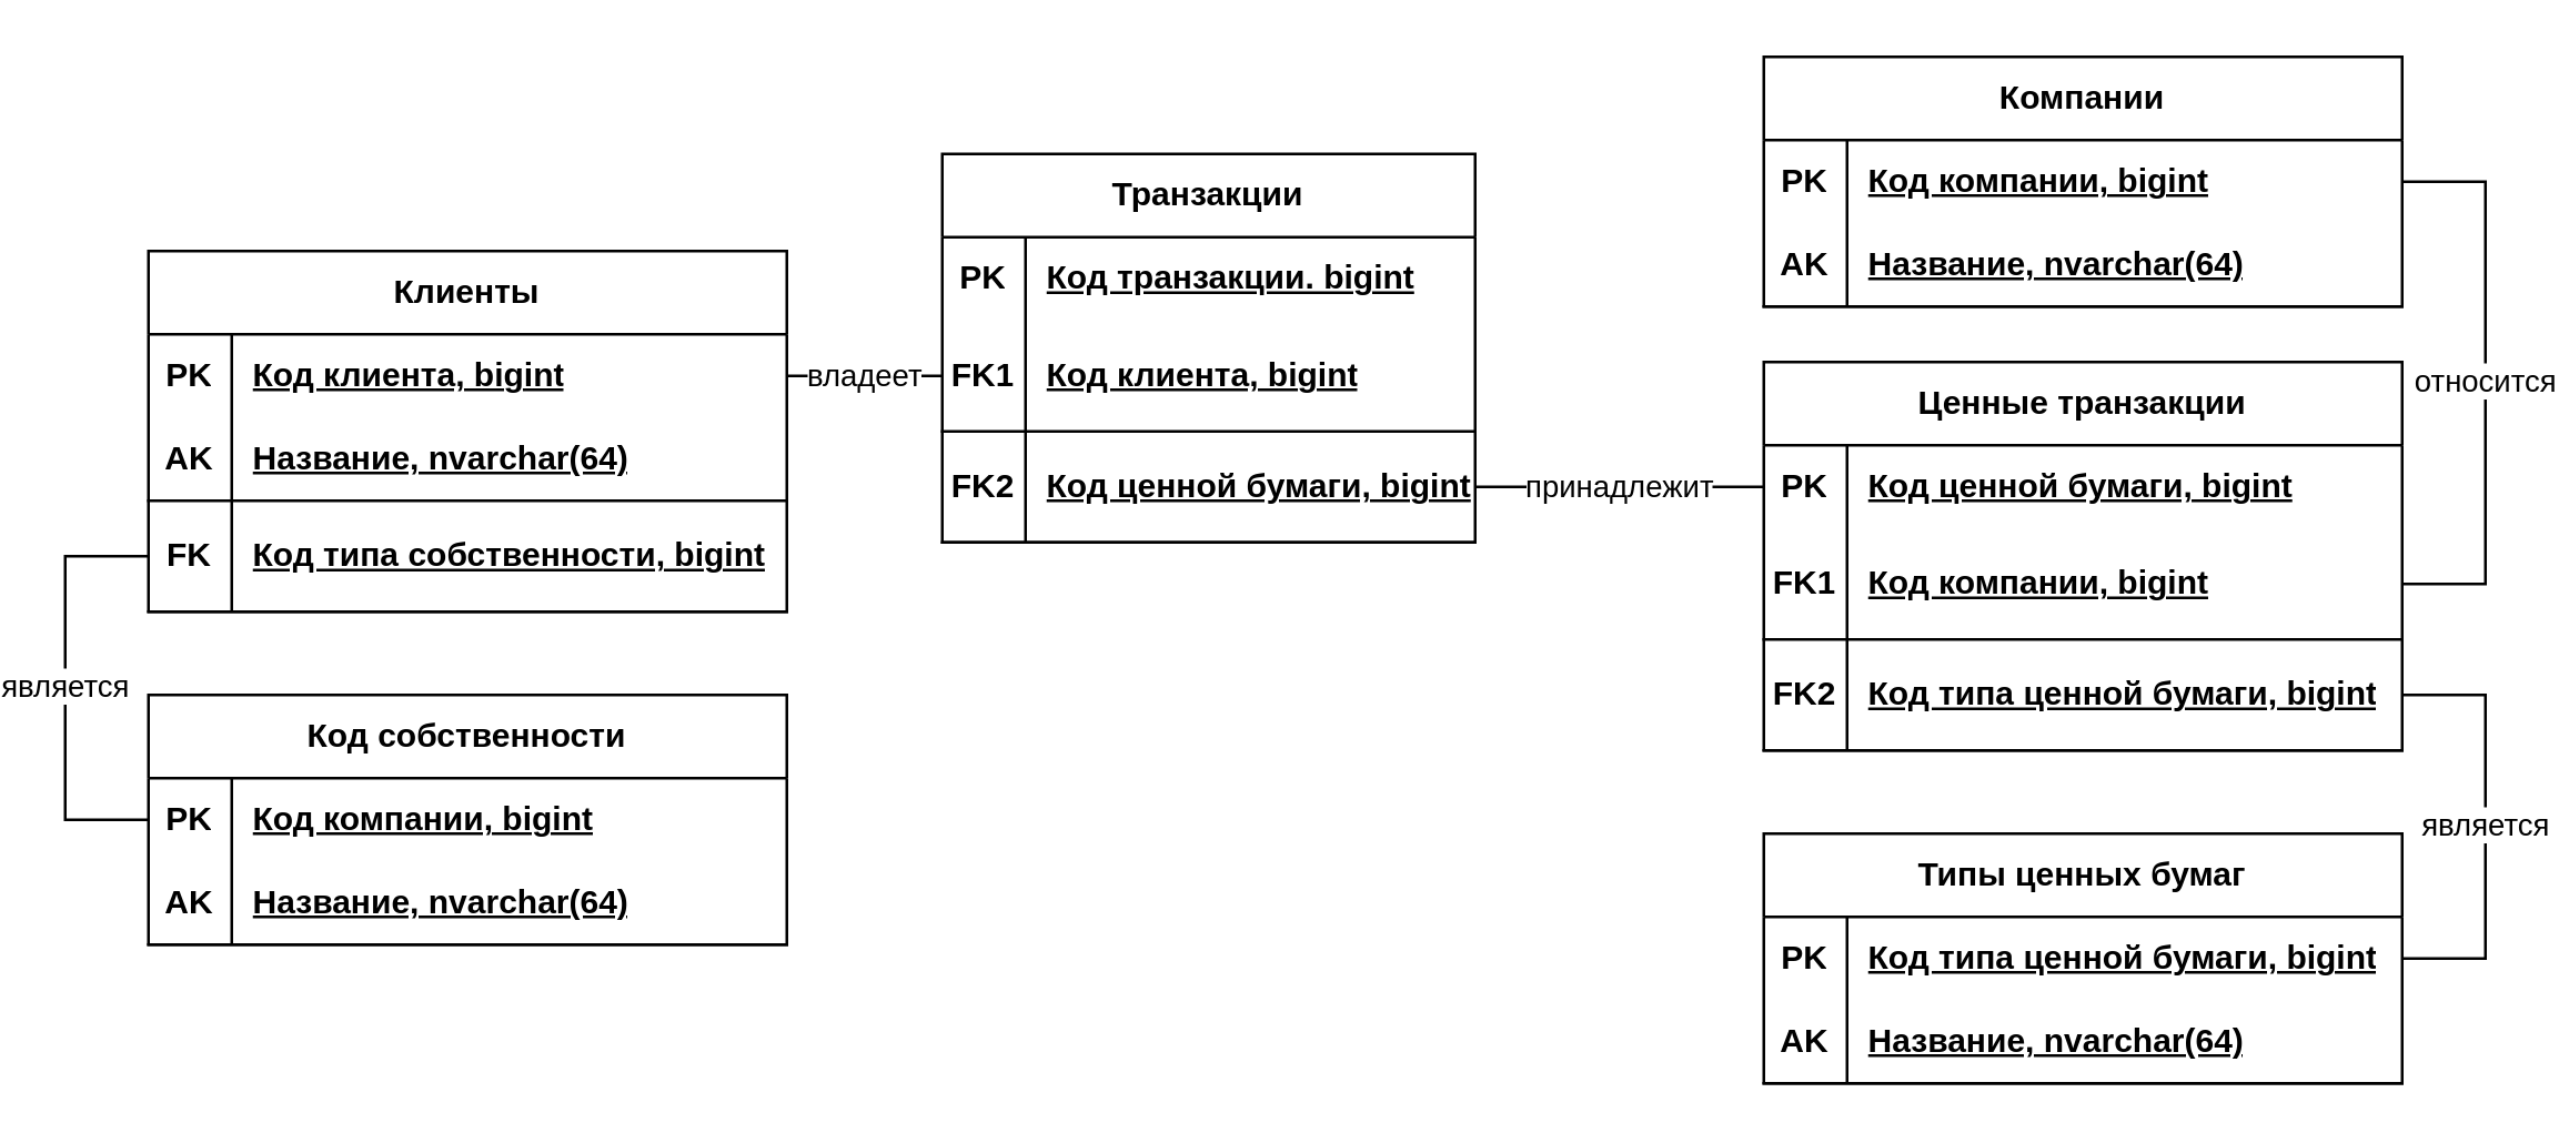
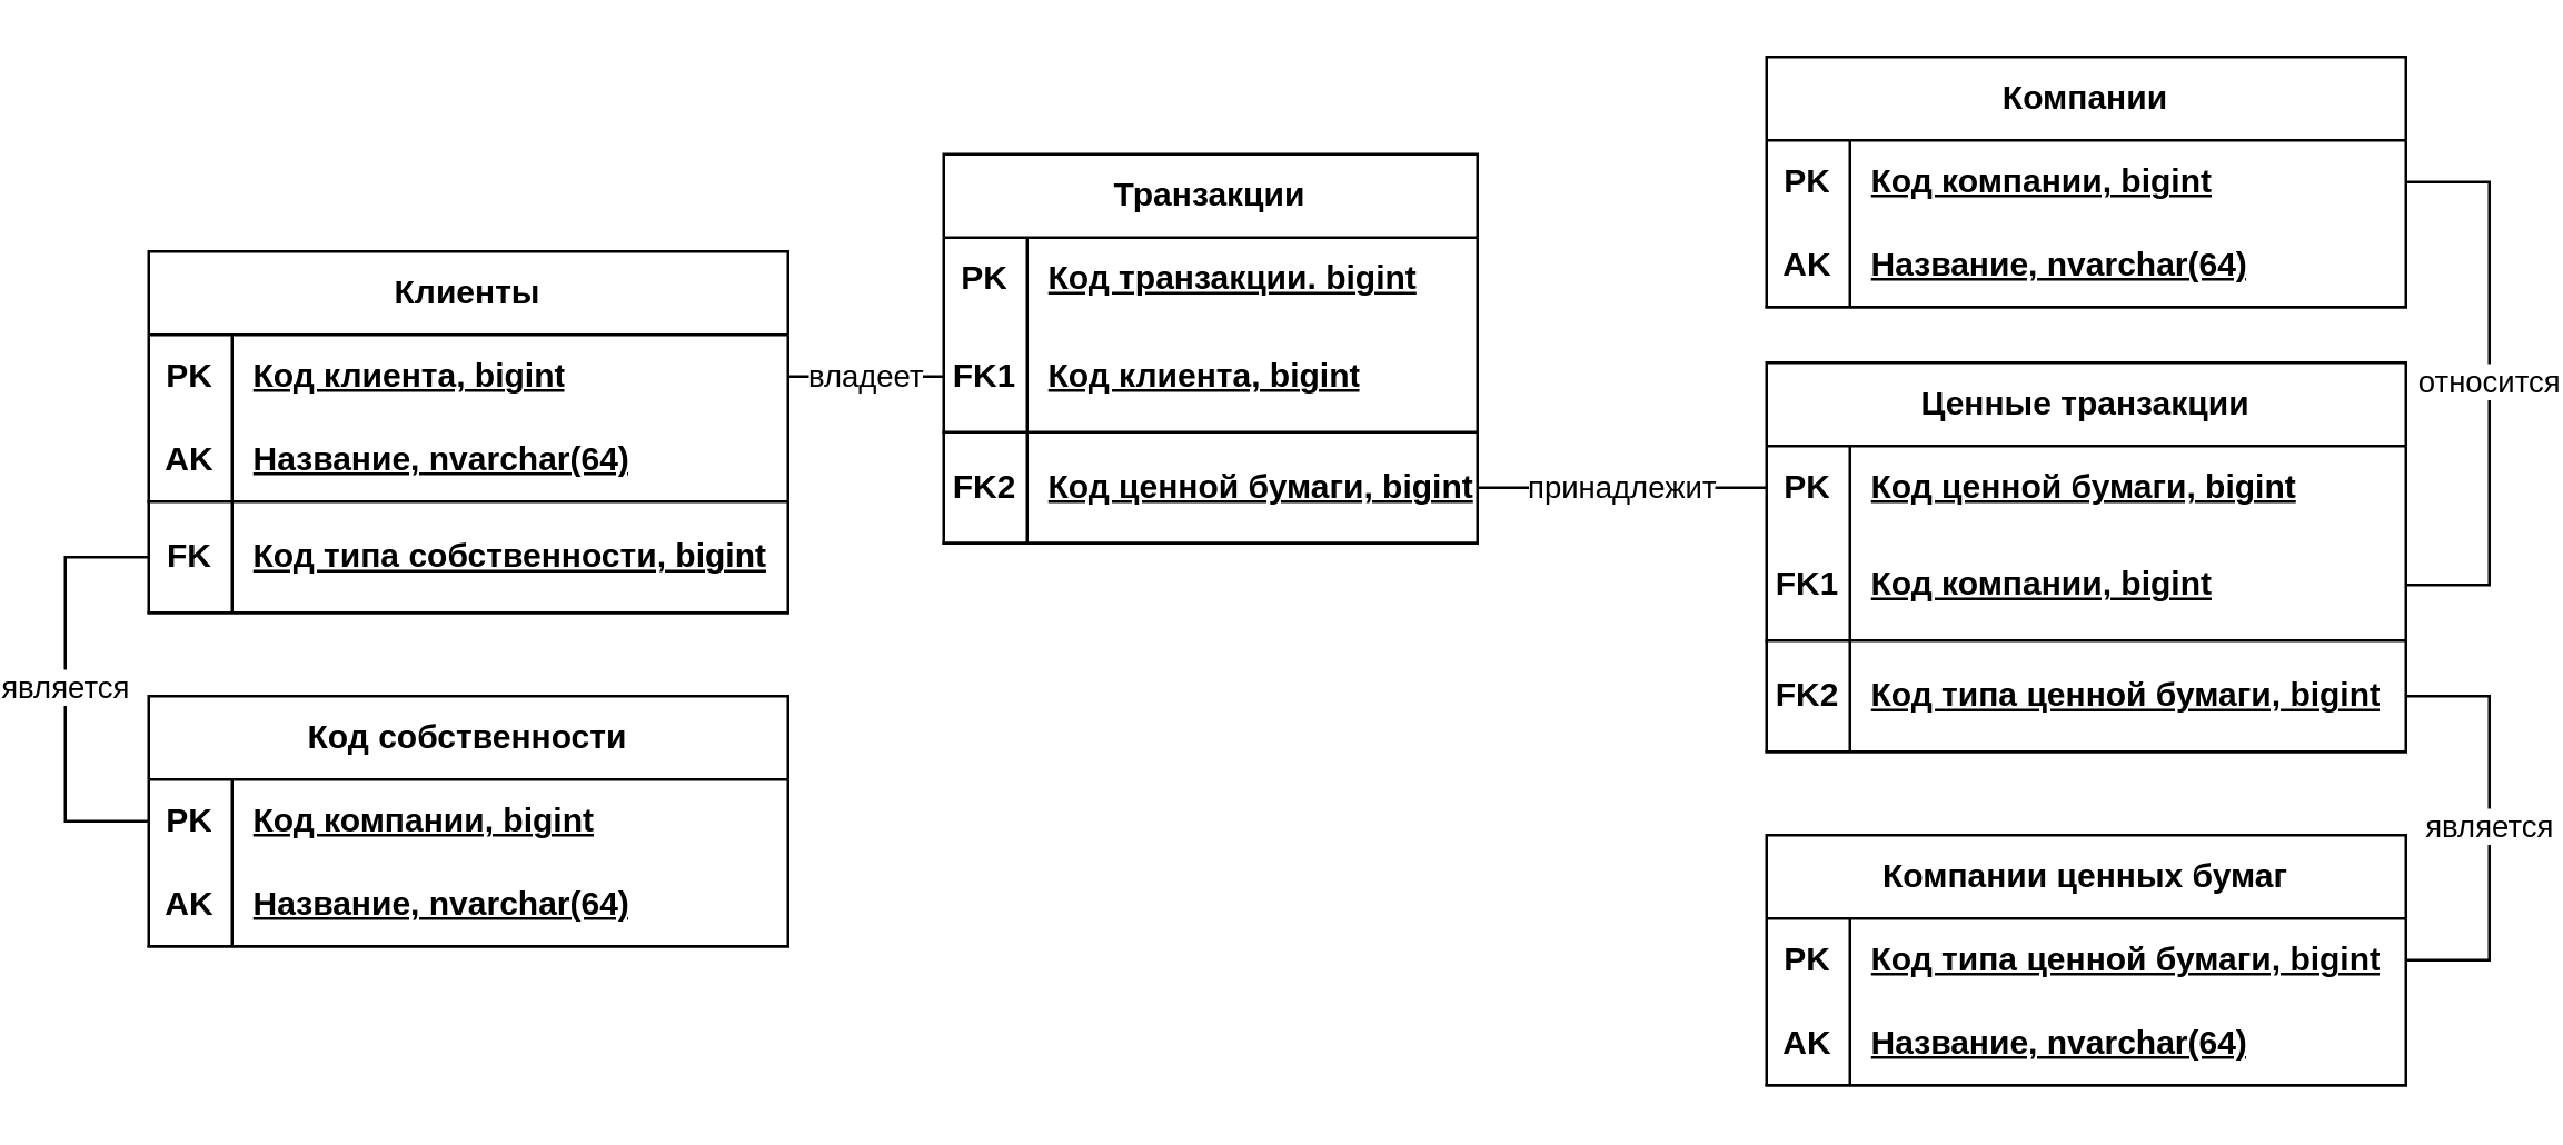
- <mxCell id="43" value="Типы ценных бумаг" style="shape=table;startSize=30;container=1;collapsible=1;childLayout=tableLayout;fixedRows=1;rowLines=0;fontStyle=1;align=center;resizeLast=1;html=1;whiteSpace=wrap;" vertex="1" parent="1"><mxGeometry x="632" y="300" width="230" height="90" as="geometry" /></mxCell>
+ <mxCell id="43" value="Компании ценных бумаг" style="shape=table;startSize=30;container=1;collapsible=1;childLayout=tableLayout;fixedRows=1;rowLines=0;fontStyle=1;align=center;resizeLast=1;html=1;whiteSpace=wrap;" vertex="1" parent="1"><mxGeometry x="632" y="300" width="230" height="90" as="geometry" /></mxCell>
